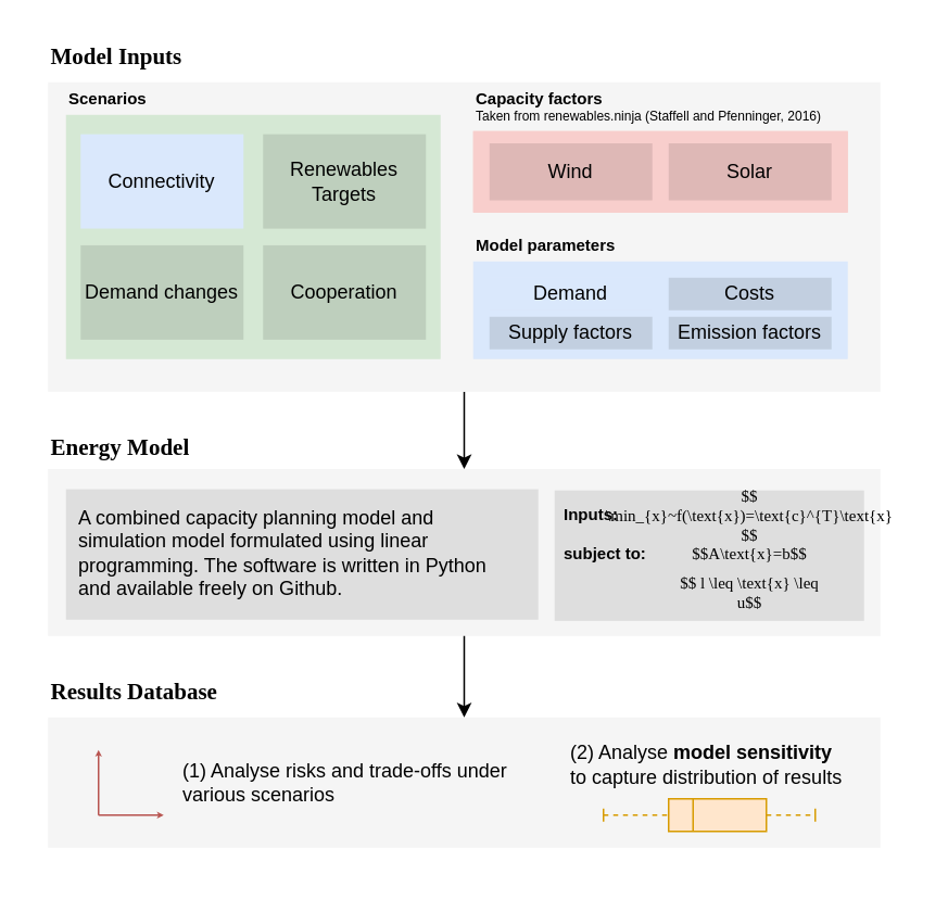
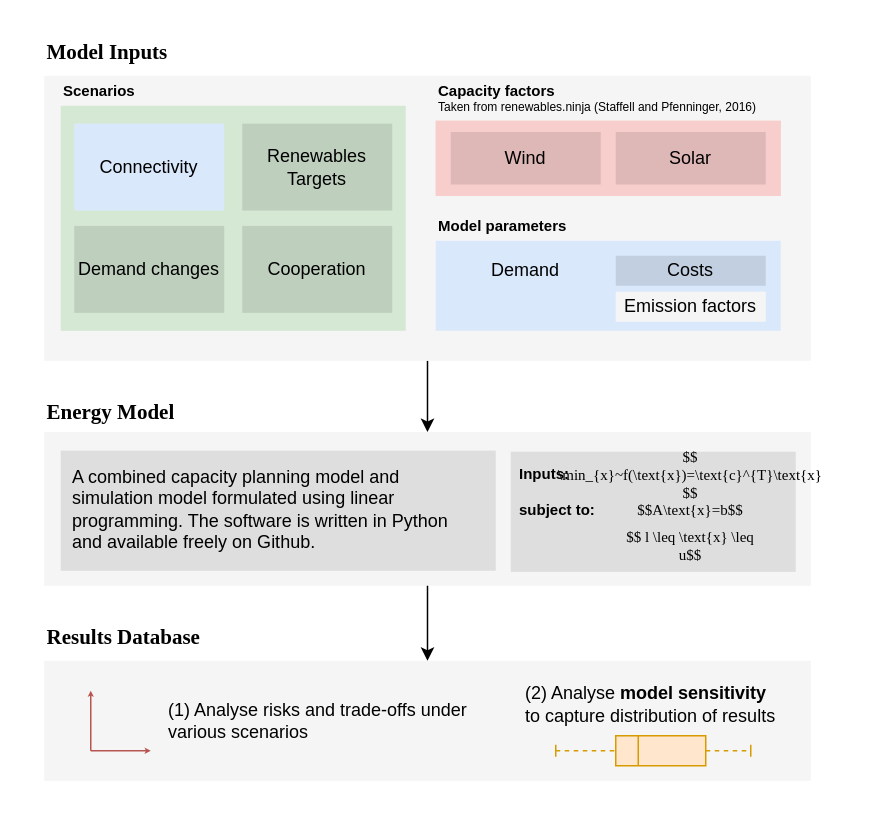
- <mxCell id="21" value="Supply factors" style="rounded=0;whiteSpace=wrap;html=1;fillColor=#C2CFE0;strokeColor=none;" parent="1" vertex="1"><mxGeometry x="300" y="194" width="100" height="20" as="geometry" /></mxCell>
- <mxCell id="22" value="Emission factors" style="rounded=0;whiteSpace=wrap;html=1;fillColor=#C2CFE0;strokeColor=none;" parent="1" vertex="1"><mxGeometry x="410" y="194" width="100" height="20" as="geometry" /></mxCell>
+ <mxCell id="22" value="Emission factors" style="rounded=0;whiteSpace=wrap;html=1;fillColor=#f5f5f5;strokeColor=none;" parent="1" vertex="1"><mxGeometry x="410" y="194" width="100" height="20" as="geometry" /></mxCell>
